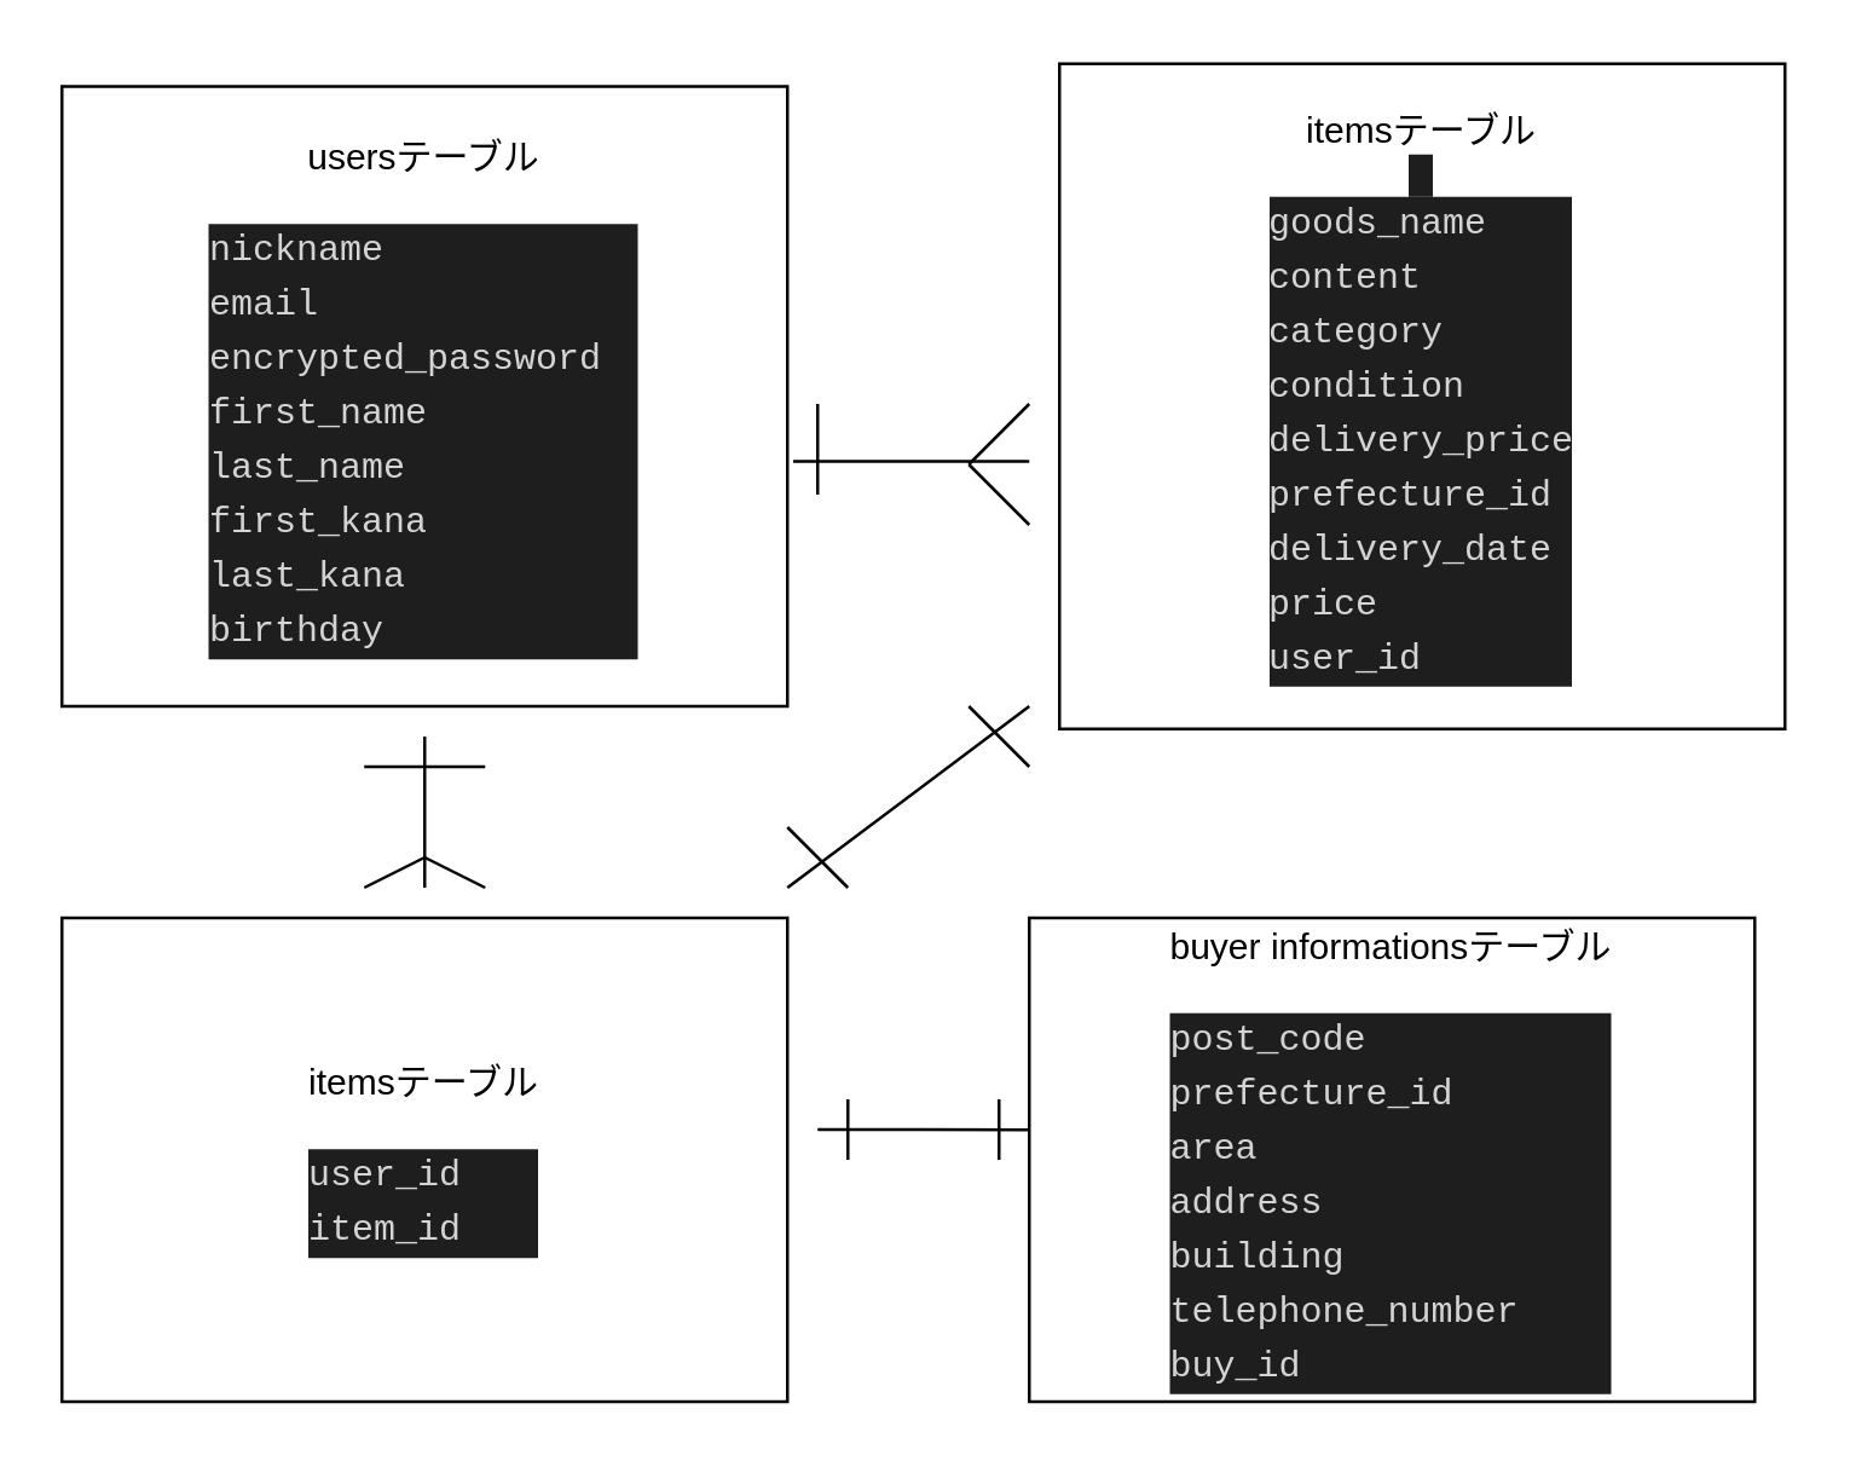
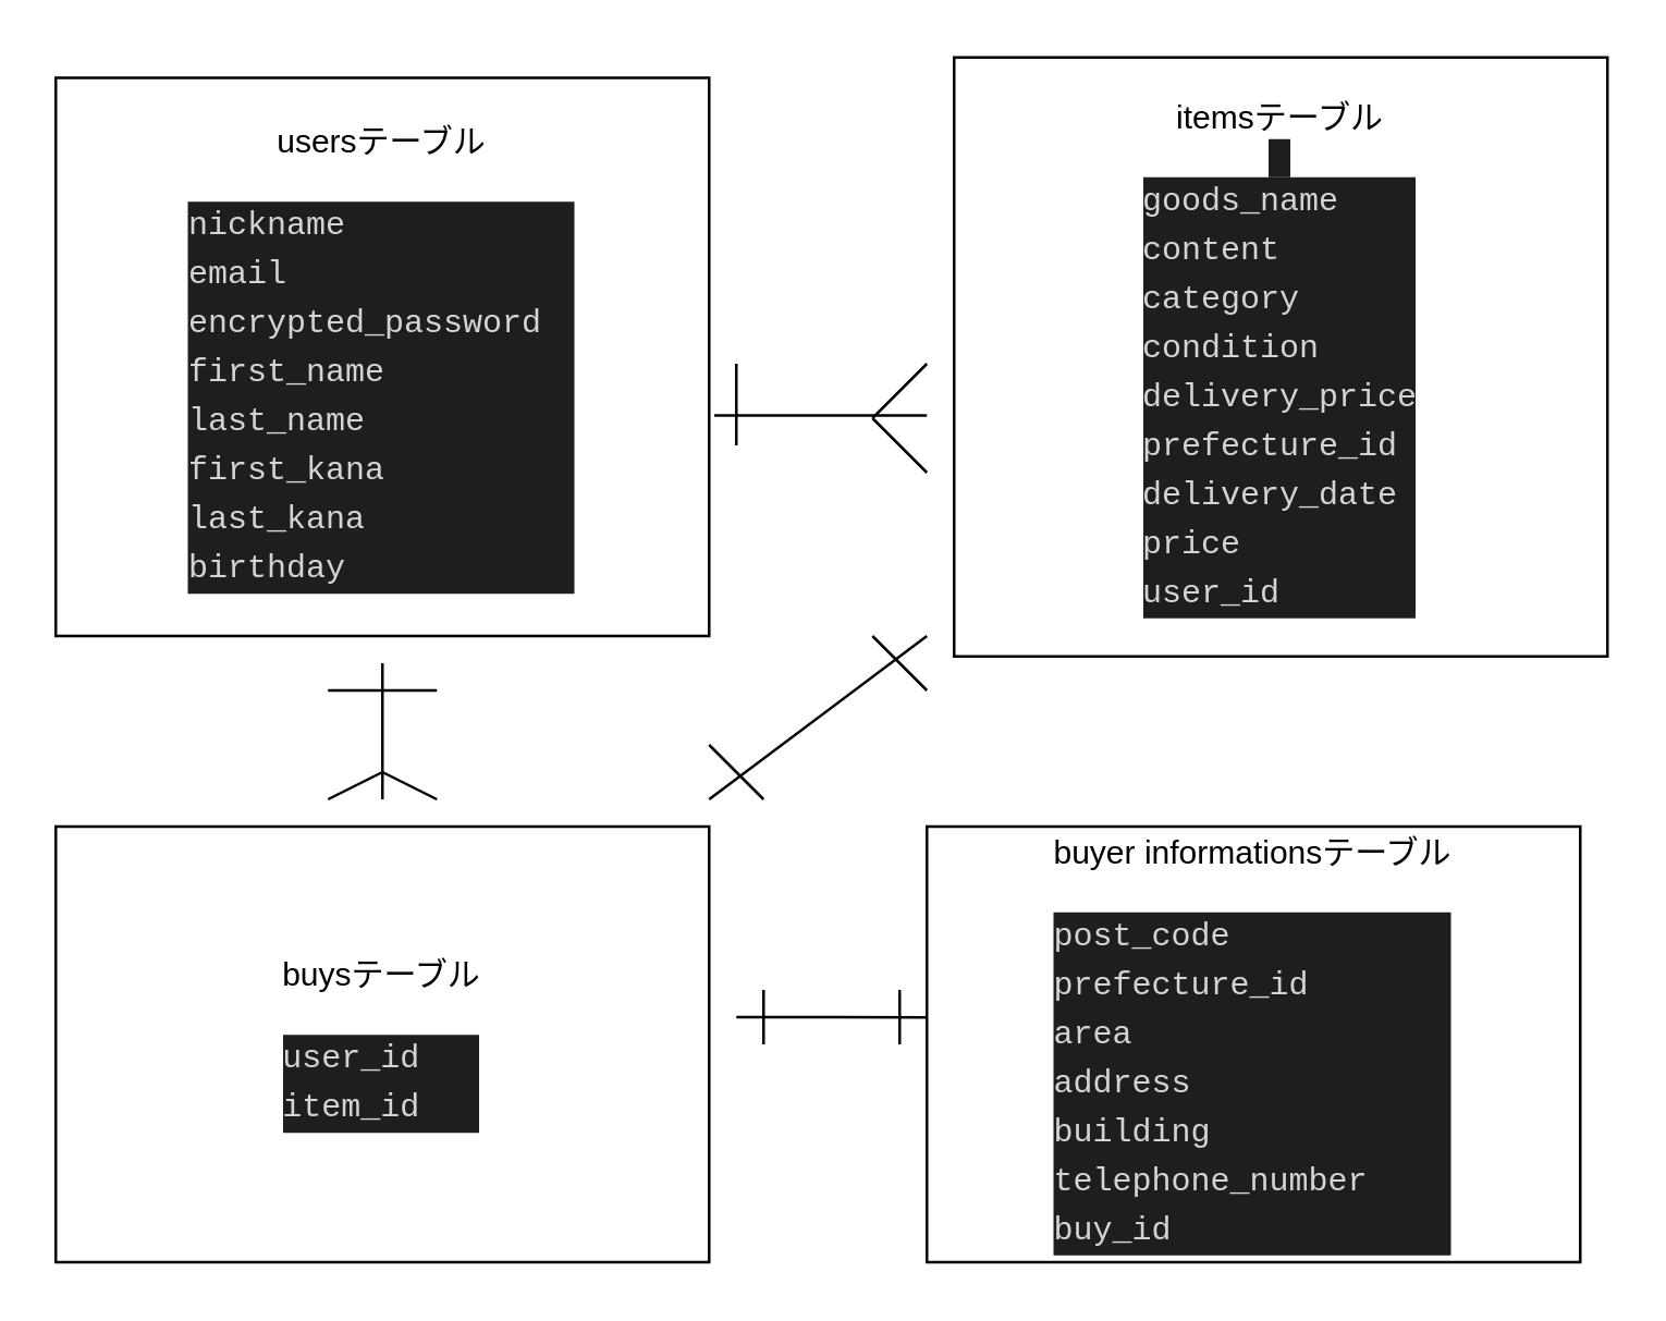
- <mxCell id="4" value="itemsテーブル&lt;br&gt;&lt;br&gt;&lt;div style=&quot;color: rgb(212, 212, 212); background-color: rgb(30, 30, 30); font-family: Menlo, Monaco, &amp;quot;Courier New&amp;quot;, monospace; line-height: 18px;&quot;&gt;&lt;div style=&quot;text-align: left;&quot;&gt;user_id&lt;/div&gt;&lt;div style=&quot;text-align: left;&quot;&gt;item_id&lt;/div&gt;&lt;/div&gt;" style="rounded=0;whiteSpace=wrap;html=1;" parent="1" vertex="1"><mxGeometry x="20" y="303" width="240" height="160" as="geometry" /></mxCell>
+ <mxCell id="4" value="buysテーブル&lt;br&gt;&lt;br&gt;&lt;div style=&quot;color: rgb(212, 212, 212); background-color: rgb(30, 30, 30); font-family: Menlo, Monaco, &amp;quot;Courier New&amp;quot;, monospace; line-height: 18px;&quot;&gt;&lt;div style=&quot;text-align: left;&quot;&gt;user_id&lt;/div&gt;&lt;div style=&quot;text-align: left;&quot;&gt;item_id&lt;/div&gt;&lt;/div&gt;" style="rounded=0;whiteSpace=wrap;html=1;" parent="1" vertex="1"><mxGeometry x="20" y="303" width="240" height="160" as="geometry" /></mxCell>
